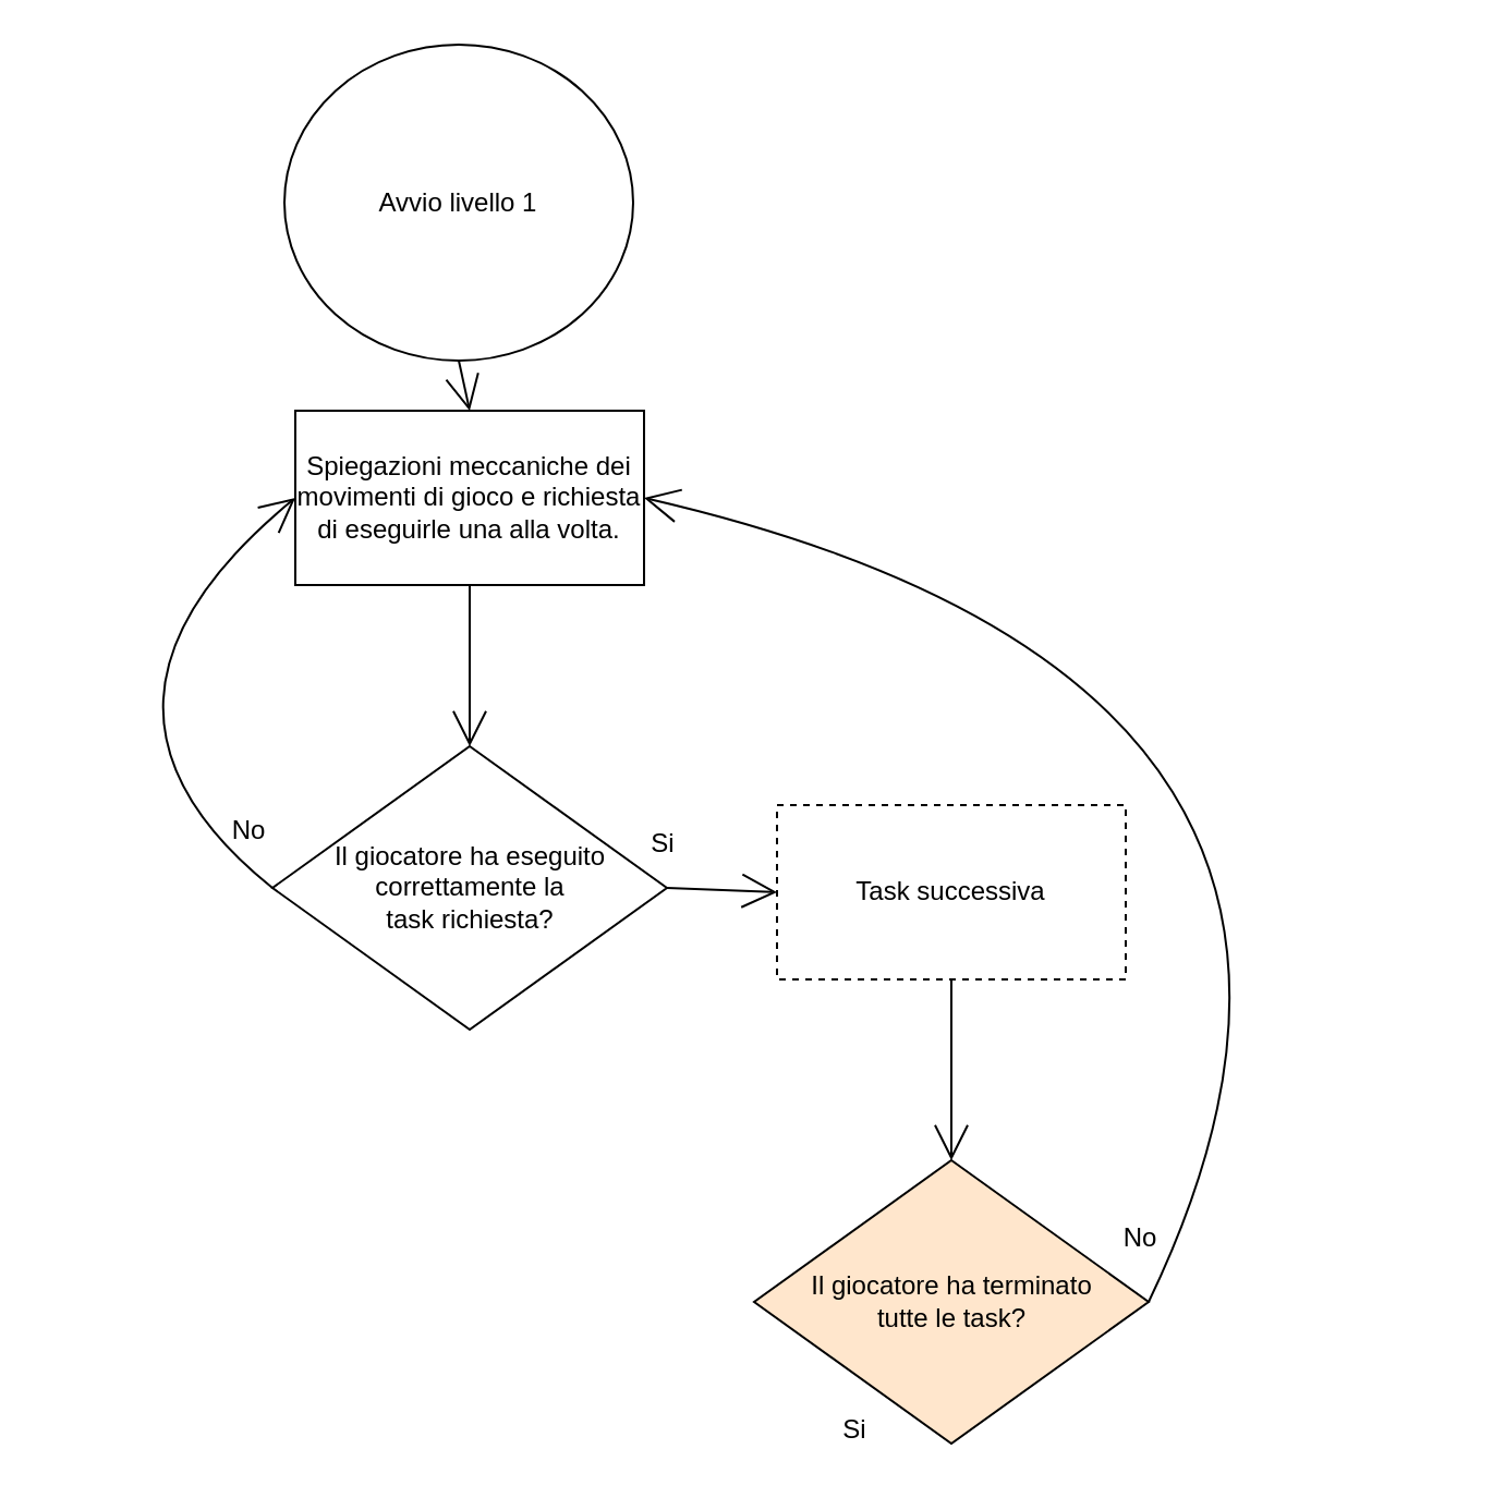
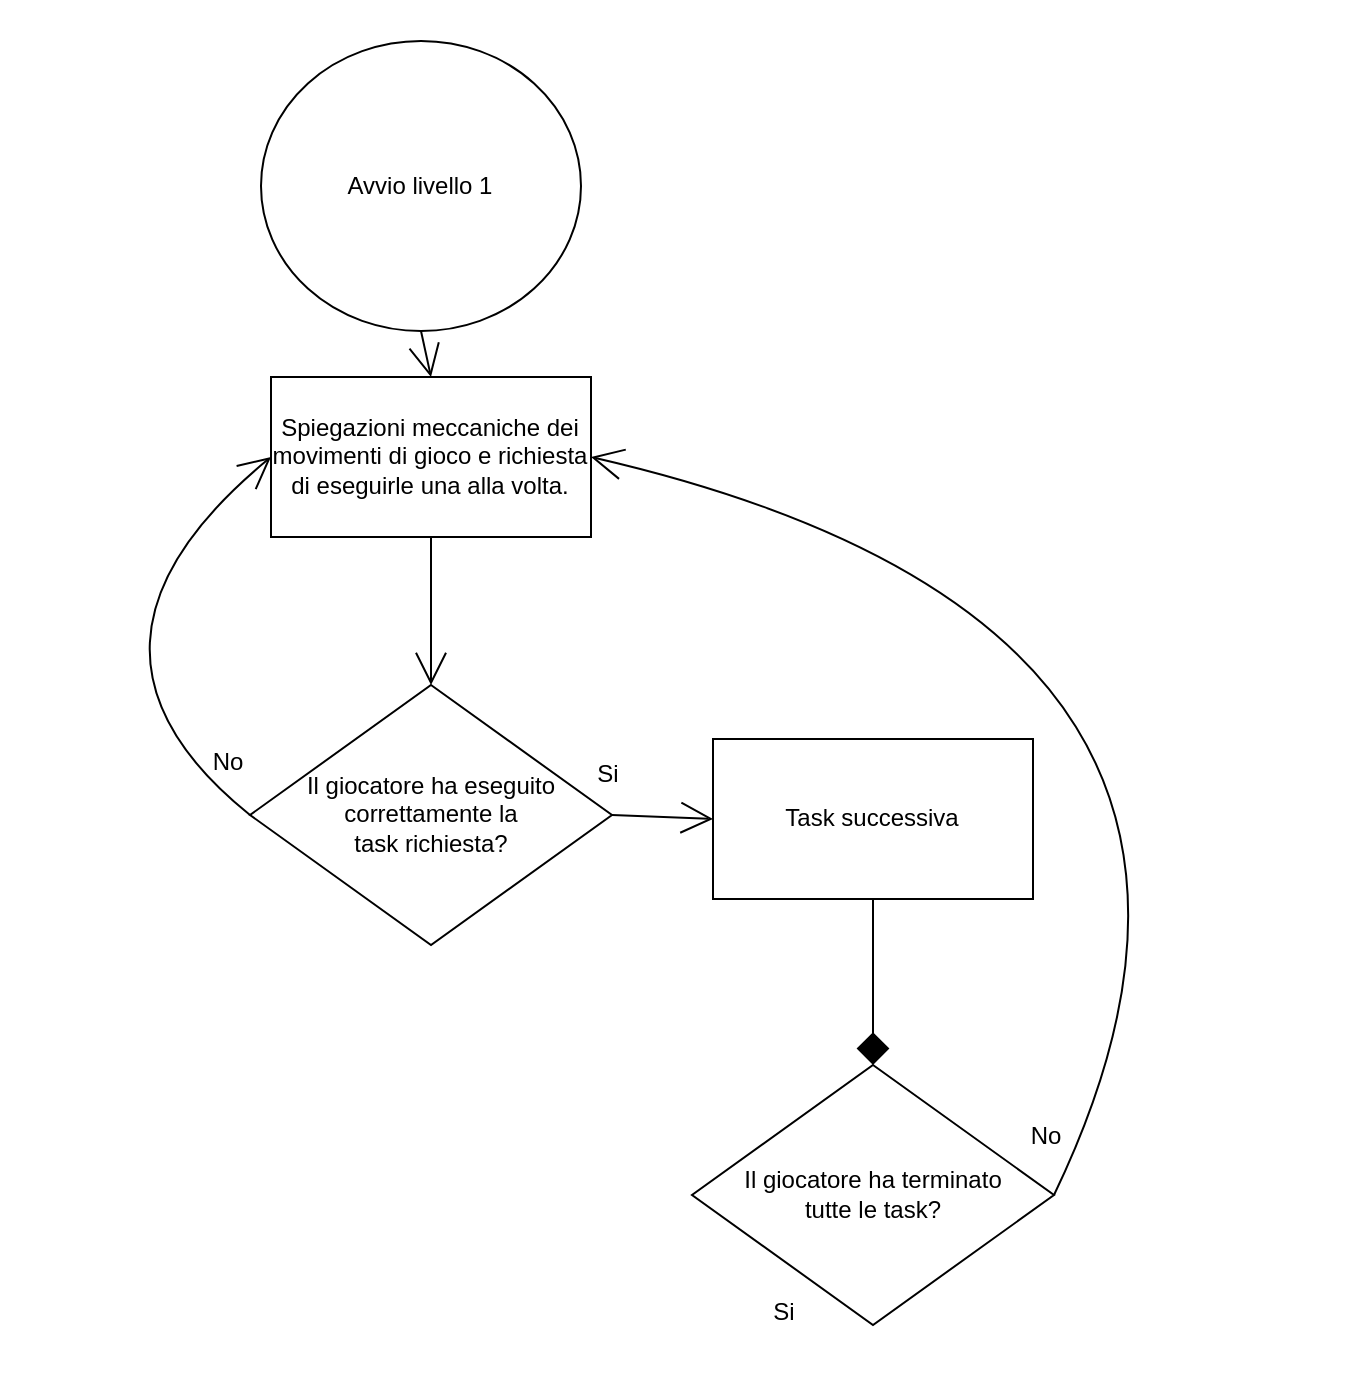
- <mxCell id="10" value="Task successiva" style="rounded=0;whiteSpace=wrap;html=1;hachureGap=4;fontSize=12;dashed=1;" parent="1" vertex="1"><mxGeometry x="356" y="369" width="160" height="80" as="geometry" /></mxCell>
+ <mxCell id="10" value="Task successiva" style="rounded=0;whiteSpace=wrap;html=1;hachureGap=4;fontSize=12;" parent="1" vertex="1"><mxGeometry x="356" y="369" width="160" height="80" as="geometry" /></mxCell>
- <mxCell id="12" value="" style="edgeStyle=none;orthogonalLoop=1;jettySize=auto;html=1;rounded=0;fontSize=12;endArrow=open;startSize=14;endSize=14;sourcePerimeterSpacing=8;targetPerimeterSpacing=8;curved=1;exitX=0.5;exitY=1;exitDx=0;exitDy=0;entryX=0.5;entryY=0;entryDx=0;entryDy=0;" parent="1" source="10" target="11" edge="1"><mxGeometry width="120" relative="1" as="geometry"><mxPoint x="504" y="237" as="sourcePoint" /><mxPoint x="624" y="237" as="targetPoint" /><Array as="points" /></mxGeometry></mxCell>
+ <mxCell id="12" value="" style="edgeStyle=none;orthogonalLoop=1;jettySize=auto;html=1;rounded=0;fontSize=12;endArrow=diamond;startSize=14;endSize=14;sourcePerimeterSpacing=8;targetPerimeterSpacing=8;curved=1;exitX=0.5;exitY=1;exitDx=0;exitDy=0;entryX=0.5;entryY=0;entryDx=0;entryDy=0;" parent="1" source="10" target="11" edge="1"><mxGeometry width="120" relative="1" as="geometry"><mxPoint x="504" y="237" as="sourcePoint" /><mxPoint x="624" y="237" as="targetPoint" /><Array as="points" /></mxGeometry></mxCell>
- <mxCell id="11" value="Il giocatore ha terminato&lt;br&gt;tutte le task?" style="rhombus;whiteSpace=wrap;html=1;hachureGap=4;fontSize=12;fillColor=#ffe6cc;" parent="1" vertex="1"><mxGeometry x="345.5" y="532" width="181" height="130" as="geometry" /></mxCell>
+ <mxCell id="11" value="Il giocatore ha terminato&lt;br&gt;tutte le task?" style="rhombus;whiteSpace=wrap;html=1;hachureGap=4;fontSize=12;" parent="1" vertex="1"><mxGeometry x="345.5" y="532" width="181" height="130" as="geometry" /></mxCell>
